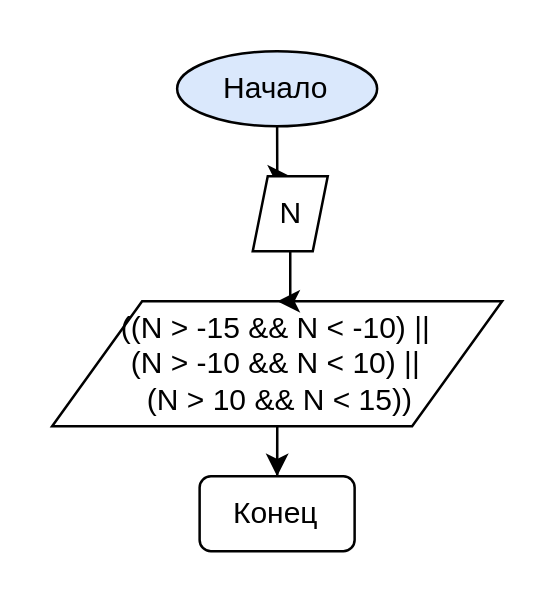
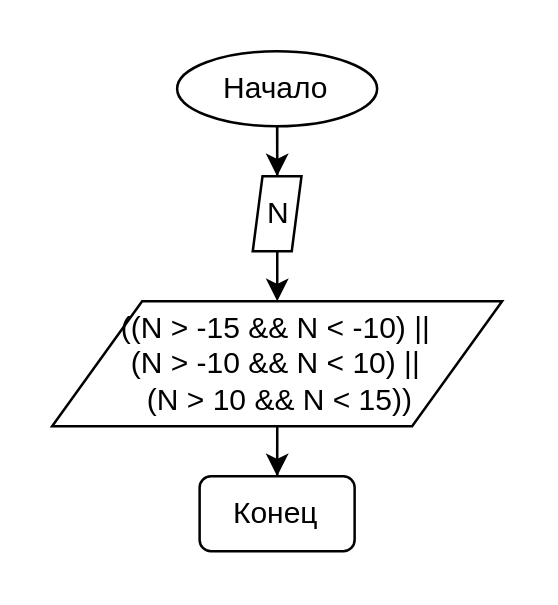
- <mxCell id="3" value="Начало" style="ellipse;whiteSpace=wrap;html=1;fillColor=#dae8fc;" vertex="1" parent="1"><mxGeometry x="70.25" y="20" width="80" height="30" as="geometry" /></mxCell>
+ <mxCell id="3" value="Начало" style="ellipse;whiteSpace=wrap;html=1;" vertex="1" parent="1"><mxGeometry x="70.25" y="20" width="80" height="30" as="geometry" /></mxCell>
- <mxCell id="8" value="N" style="shape=parallelogram;perimeter=parallelogramPerimeter;whiteSpace=wrap;html=1;fontFamily=Helvetica;fontSize=12;fontColor=#000000;align=center;strokeColor=#000000;fillColor=#ffffff;" vertex="1" parent="1"><mxGeometry x="100.5" y="70" width="30" height="30" as="geometry" /></mxCell>
+ <mxCell id="8" value="N" style="shape=parallelogram;perimeter=parallelogramPerimeter;whiteSpace=wrap;html=1;fontFamily=Helvetica;fontSize=12;fontColor=#000000;align=center;strokeColor=#000000;fillColor=#ffffff;" vertex="1" parent="1"><mxGeometry x="100.5" y="70" width="19.5" height="30" as="geometry" /></mxCell>
